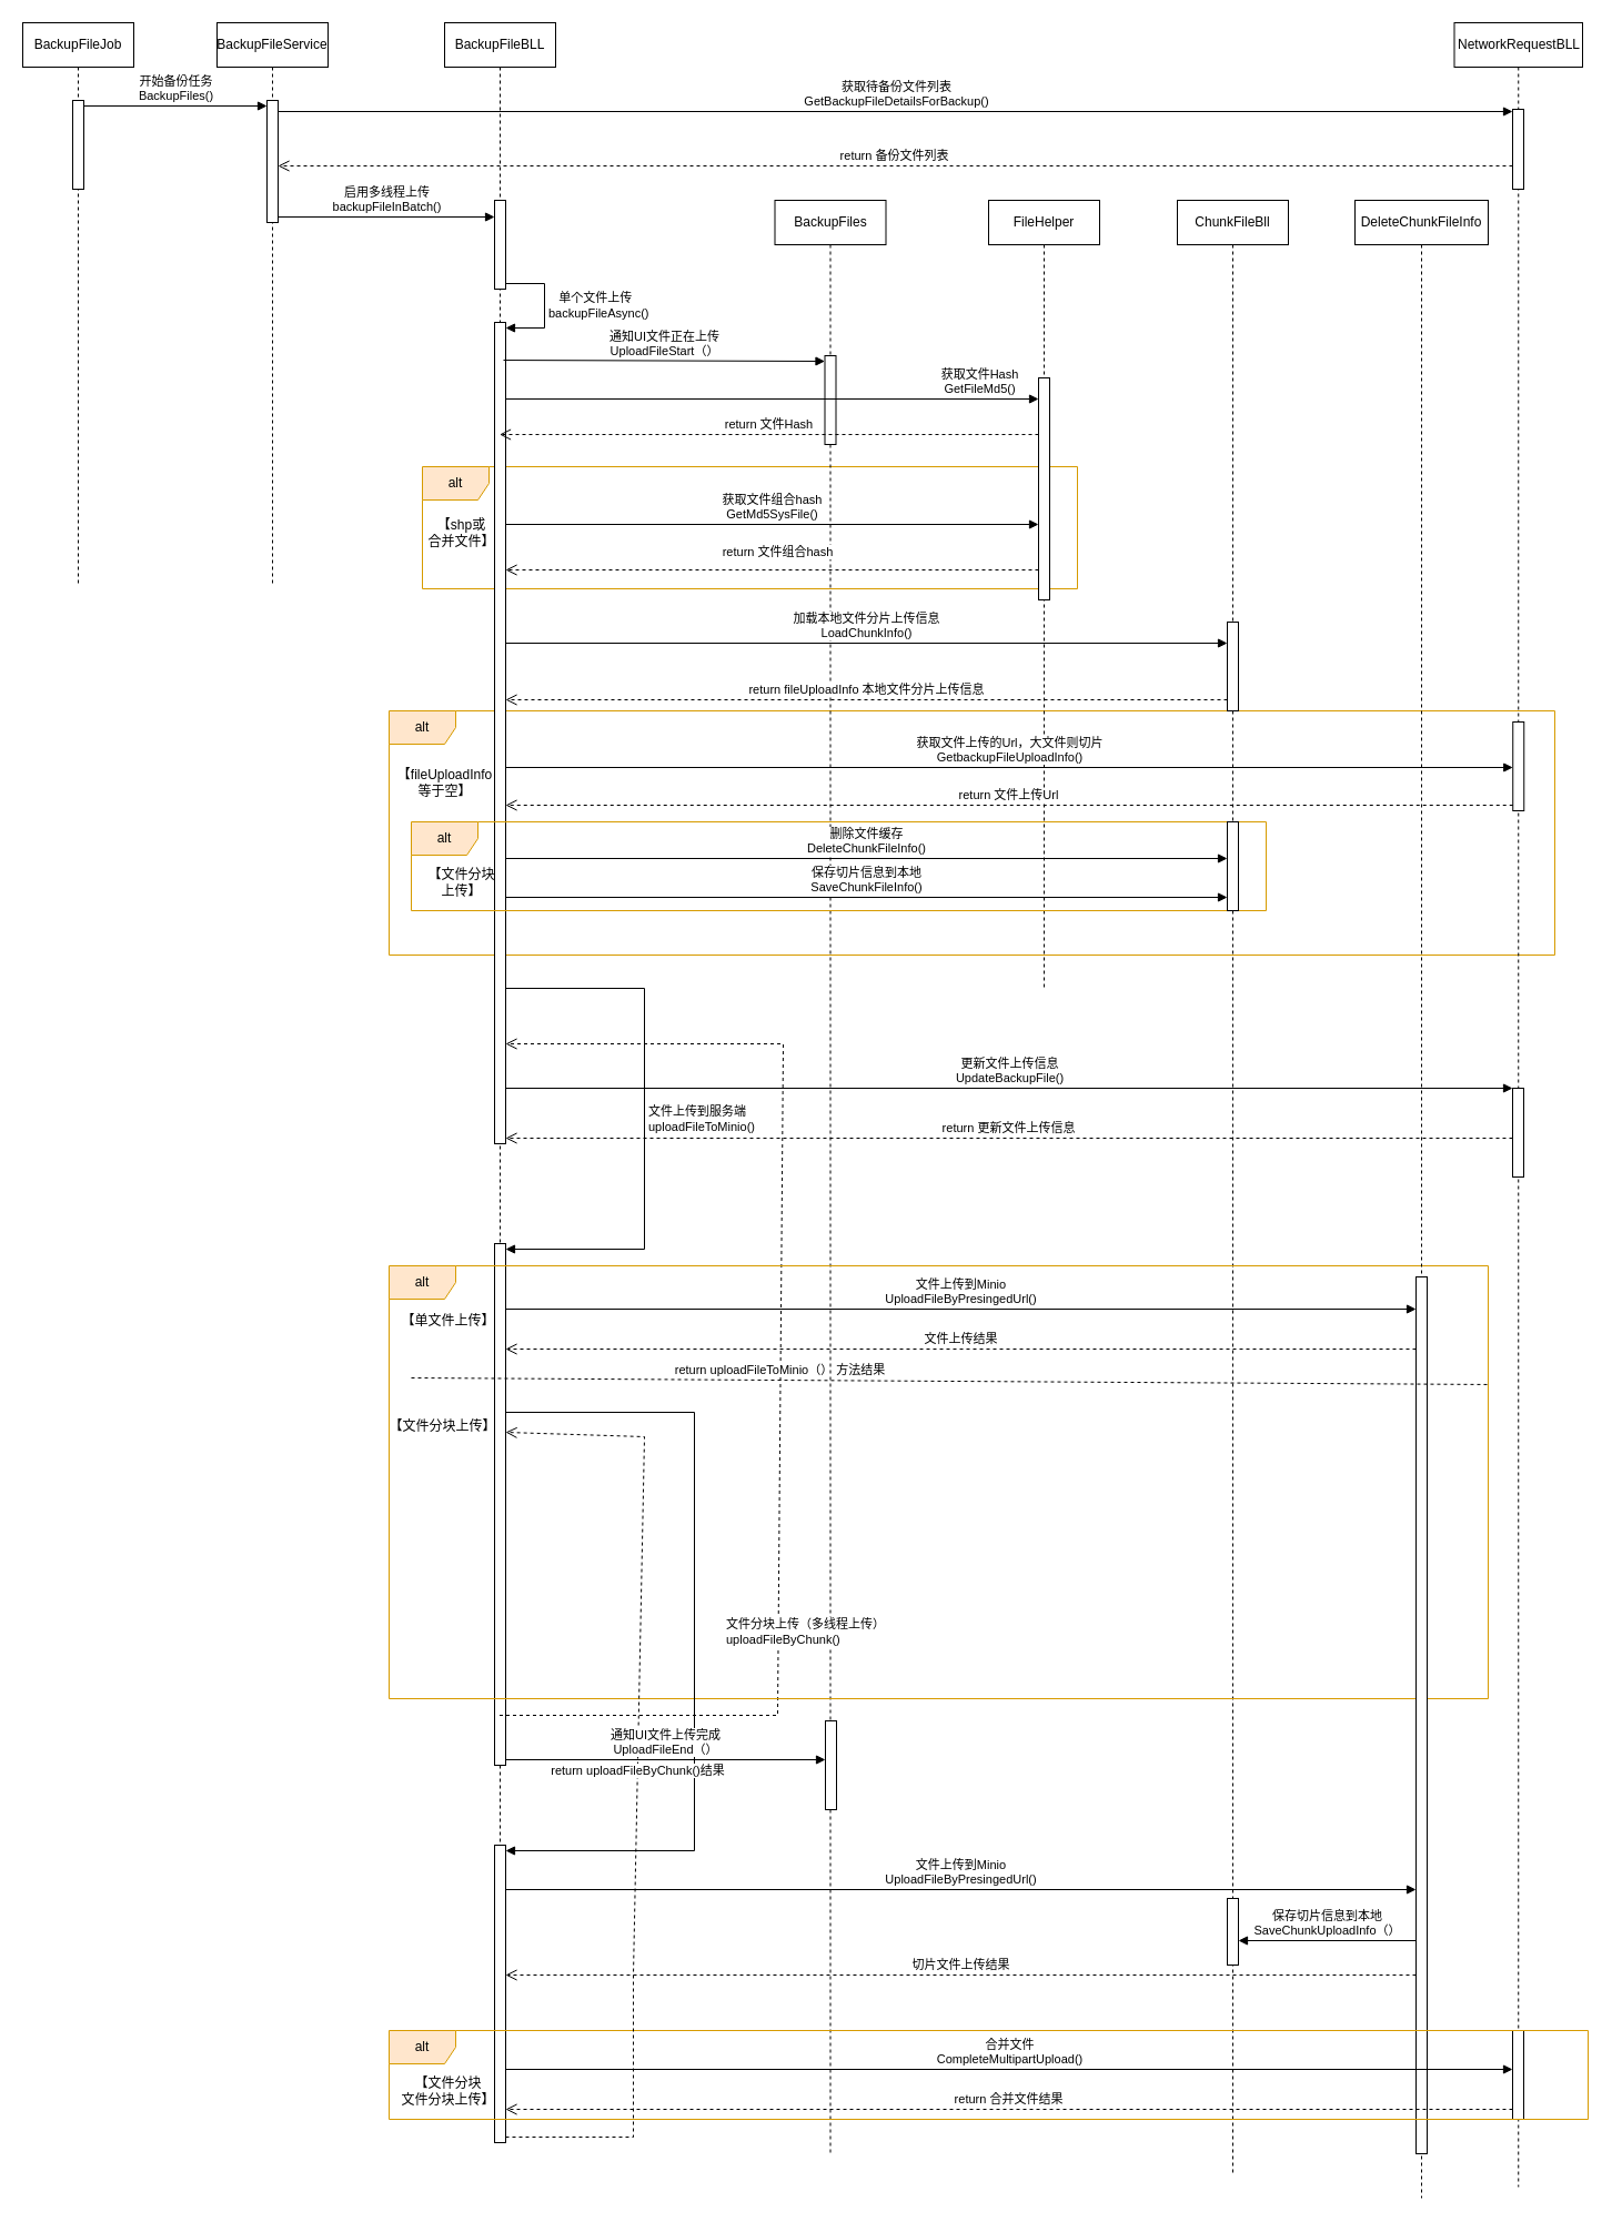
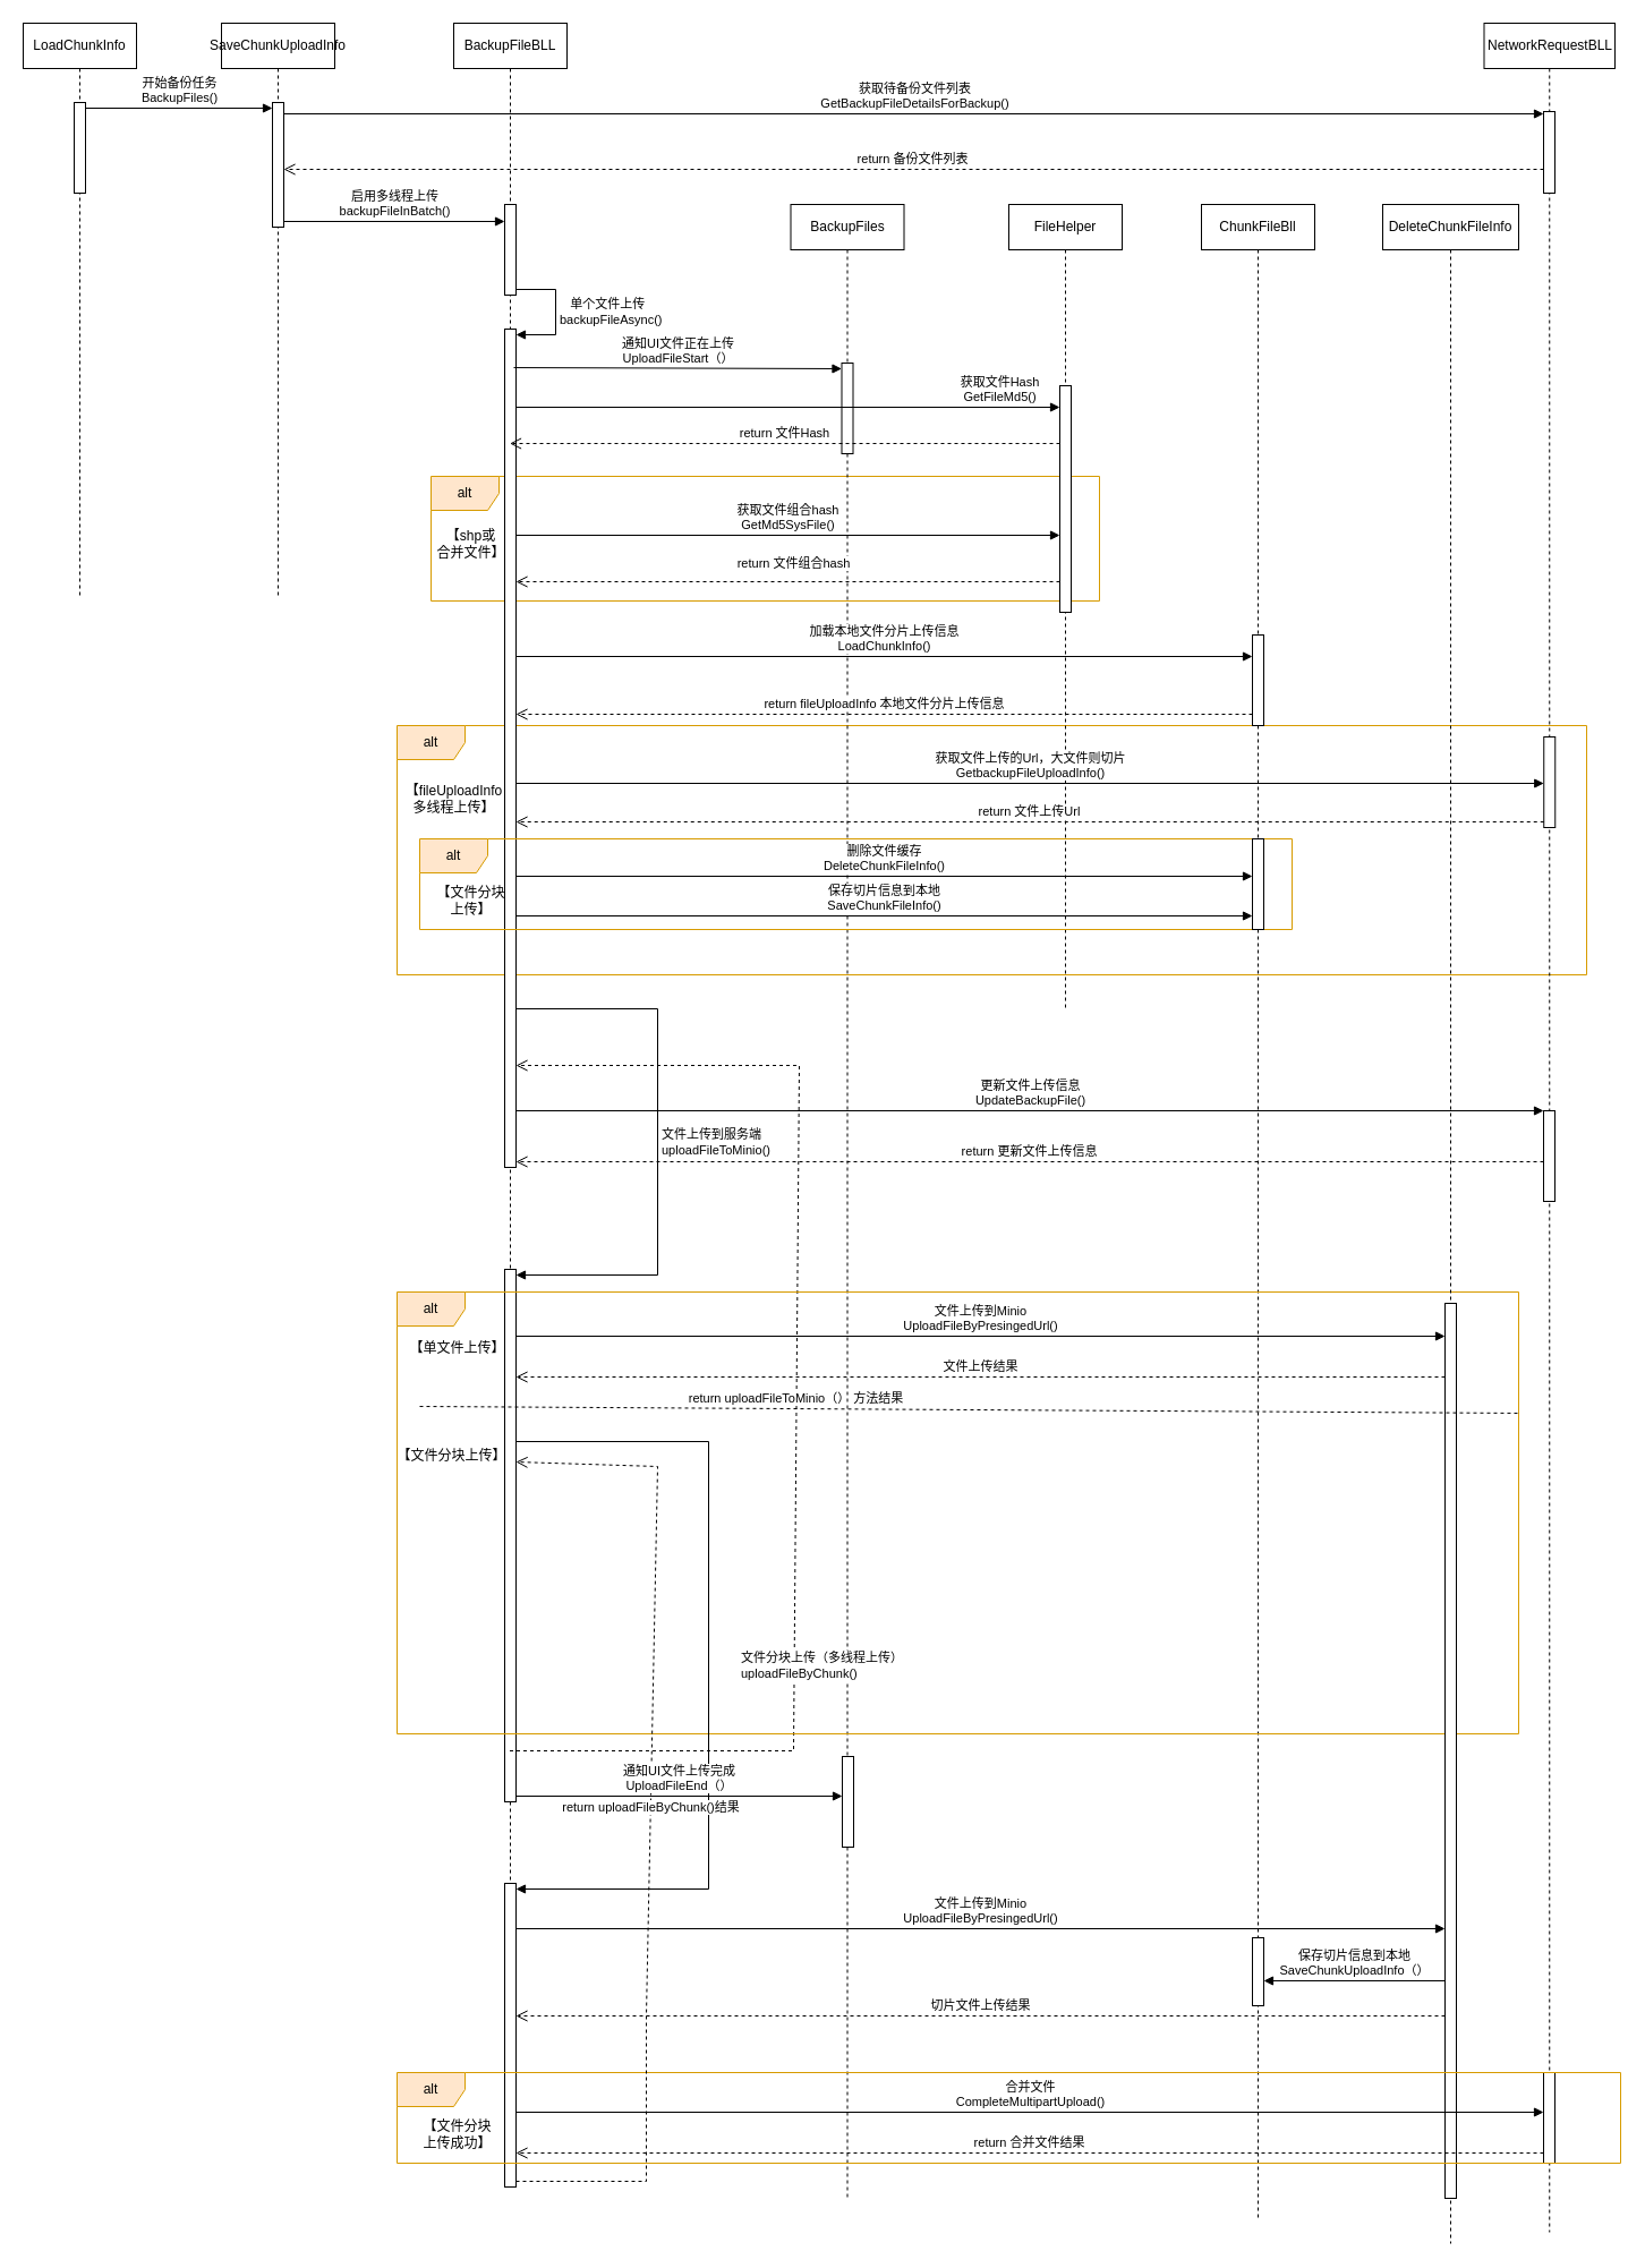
- <mxCell id="4" value="BackupFileJob" style="shape=umlLifeline;perimeter=lifelinePerimeter;whiteSpace=wrap;html=1;container=1;dropTarget=0;collapsible=0;recursiveResize=0;outlineConnect=0;portConstraint=eastwest;newEdgeStyle={&quot;curved&quot;:0,&quot;rounded&quot;:0};" vertex="1" parent="1"><mxGeometry x="20" y="20" width="100" height="505" as="geometry" /></mxCell>
+ <mxCell id="4" value="LoadChunkInfo" style="shape=umlLifeline;perimeter=lifelinePerimeter;whiteSpace=wrap;html=1;container=1;dropTarget=0;collapsible=0;recursiveResize=0;outlineConnect=0;portConstraint=eastwest;newEdgeStyle={&quot;curved&quot;:0,&quot;rounded&quot;:0};" vertex="1" parent="1"><mxGeometry x="20" y="20" width="100" height="505" as="geometry" /></mxCell>
- <mxCell id="6" value="BackupFileService" style="shape=umlLifeline;perimeter=lifelinePerimeter;whiteSpace=wrap;html=1;container=1;dropTarget=0;collapsible=0;recursiveResize=0;outlineConnect=0;portConstraint=eastwest;newEdgeStyle={&quot;curved&quot;:0,&quot;rounded&quot;:0};" vertex="1" parent="1"><mxGeometry x="195" y="20" width="100" height="505" as="geometry" /></mxCell>
+ <mxCell id="6" value="SaveChunkUploadInfo" style="shape=umlLifeline;perimeter=lifelinePerimeter;whiteSpace=wrap;html=1;container=1;dropTarget=0;collapsible=0;recursiveResize=0;outlineConnect=0;portConstraint=eastwest;newEdgeStyle={&quot;curved&quot;:0,&quot;rounded&quot;:0};" vertex="1" parent="1"><mxGeometry x="195" y="20" width="100" height="505" as="geometry" /></mxCell>
- <mxCell id="41" value="【fileUploadInfo&lt;br style=&quot;border-color: var(--border-color);&quot;&gt;等于空】" style="text;html=1;align=center;verticalAlign=middle;resizable=0;points=[];autosize=1;strokeColor=none;fillColor=none;" vertex="1" parent="1"><mxGeometry x="345" y="685" width="110" height="40" as="geometry" /></mxCell>
+ <mxCell id="41" value="【fileUploadInfo&lt;br style=&quot;border-color: var(--border-color);&quot;&gt;多线程上传】" style="text;html=1;align=center;verticalAlign=middle;resizable=0;points=[];autosize=1;strokeColor=none;fillColor=none;" vertex="1" parent="1"><mxGeometry x="345" y="685" width="110" height="40" as="geometry" /></mxCell>
- <mxCell id="61" value="【文件分块&lt;br&gt;文件分块上传】" style="text;html=1;align=center;verticalAlign=middle;resizable=0;points=[];autosize=1;strokeColor=none;fillColor=none;" vertex="1" parent="1"><mxGeometry x="363" y="1864" width="80" height="40" as="geometry" /></mxCell>
+ <mxCell id="61" value="【文件分块&lt;br&gt;上传成功】" style="text;html=1;align=center;verticalAlign=middle;resizable=0;points=[];autosize=1;strokeColor=none;fillColor=none;" vertex="1" parent="1"><mxGeometry x="363" y="1864" width="80" height="40" as="geometry" /></mxCell>
